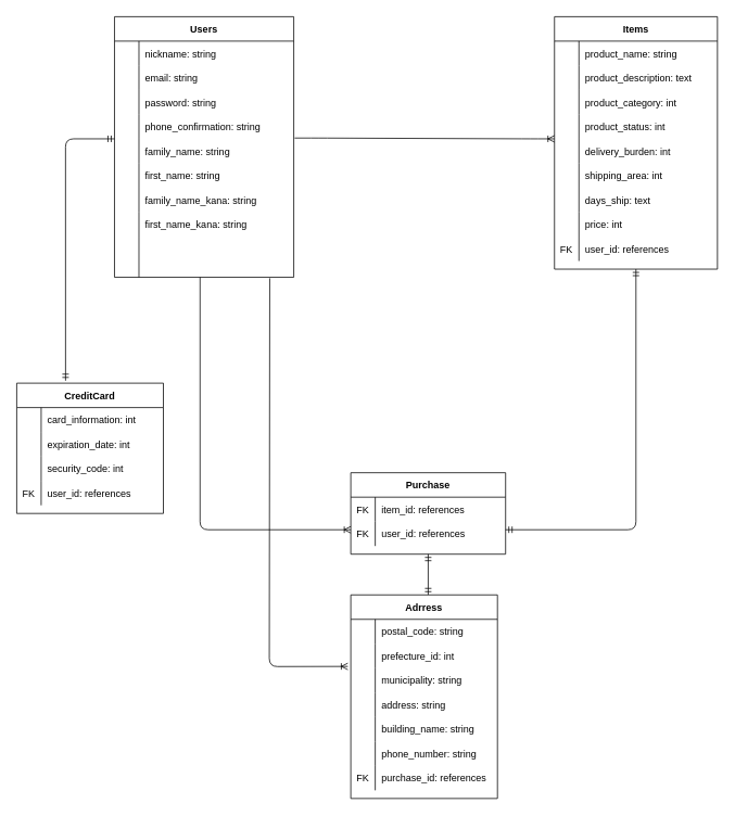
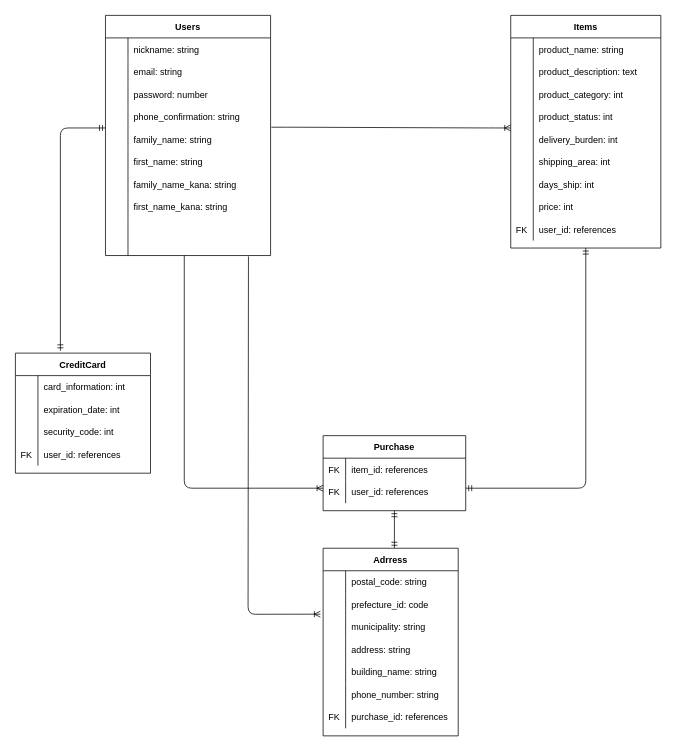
- <mxCell id="11" value="password: string" style="shape=partialRectangle;connectable=0;fillColor=none;top=0;left=0;bottom=0;right=0;align=left;spacingLeft=6;overflow=hidden;" vertex="1" parent="9"><mxGeometry x="30" width="190" height="30" as="geometry" /></mxCell>
+ <mxCell id="11" value="password: number" style="shape=partialRectangle;connectable=0;fillColor=none;top=0;left=0;bottom=0;right=0;align=left;spacingLeft=6;overflow=hidden;" vertex="1" parent="9"><mxGeometry x="30" width="190" height="30" as="geometry" /></mxCell>
- <mxCell id="53" value="days_ship: text" style="shape=partialRectangle;connectable=0;fillColor=none;top=0;left=0;bottom=0;right=0;align=left;spacingLeft=6;overflow=hidden;" vertex="1" parent="51"><mxGeometry x="30" width="170" height="30" as="geometry" /></mxCell>
+ <mxCell id="53" value="days_ship: int" style="shape=partialRectangle;connectable=0;fillColor=none;top=0;left=0;bottom=0;right=0;align=left;spacingLeft=6;overflow=hidden;" vertex="1" parent="51"><mxGeometry x="30" width="170" height="30" as="geometry" /></mxCell>
- <mxCell id="91" value="prefecture_id: int" style="shape=partialRectangle;connectable=0;fillColor=none;top=0;left=0;bottom=0;right=0;align=left;spacingLeft=6;overflow=hidden;" vertex="1" parent="89"><mxGeometry x="30" width="150" height="30" as="geometry" /></mxCell>
+ <mxCell id="91" value="prefecture_id: code" style="shape=partialRectangle;connectable=0;fillColor=none;top=0;left=0;bottom=0;right=0;align=left;spacingLeft=6;overflow=hidden;" vertex="1" parent="89"><mxGeometry x="30" width="150" height="30" as="geometry" /></mxCell>
